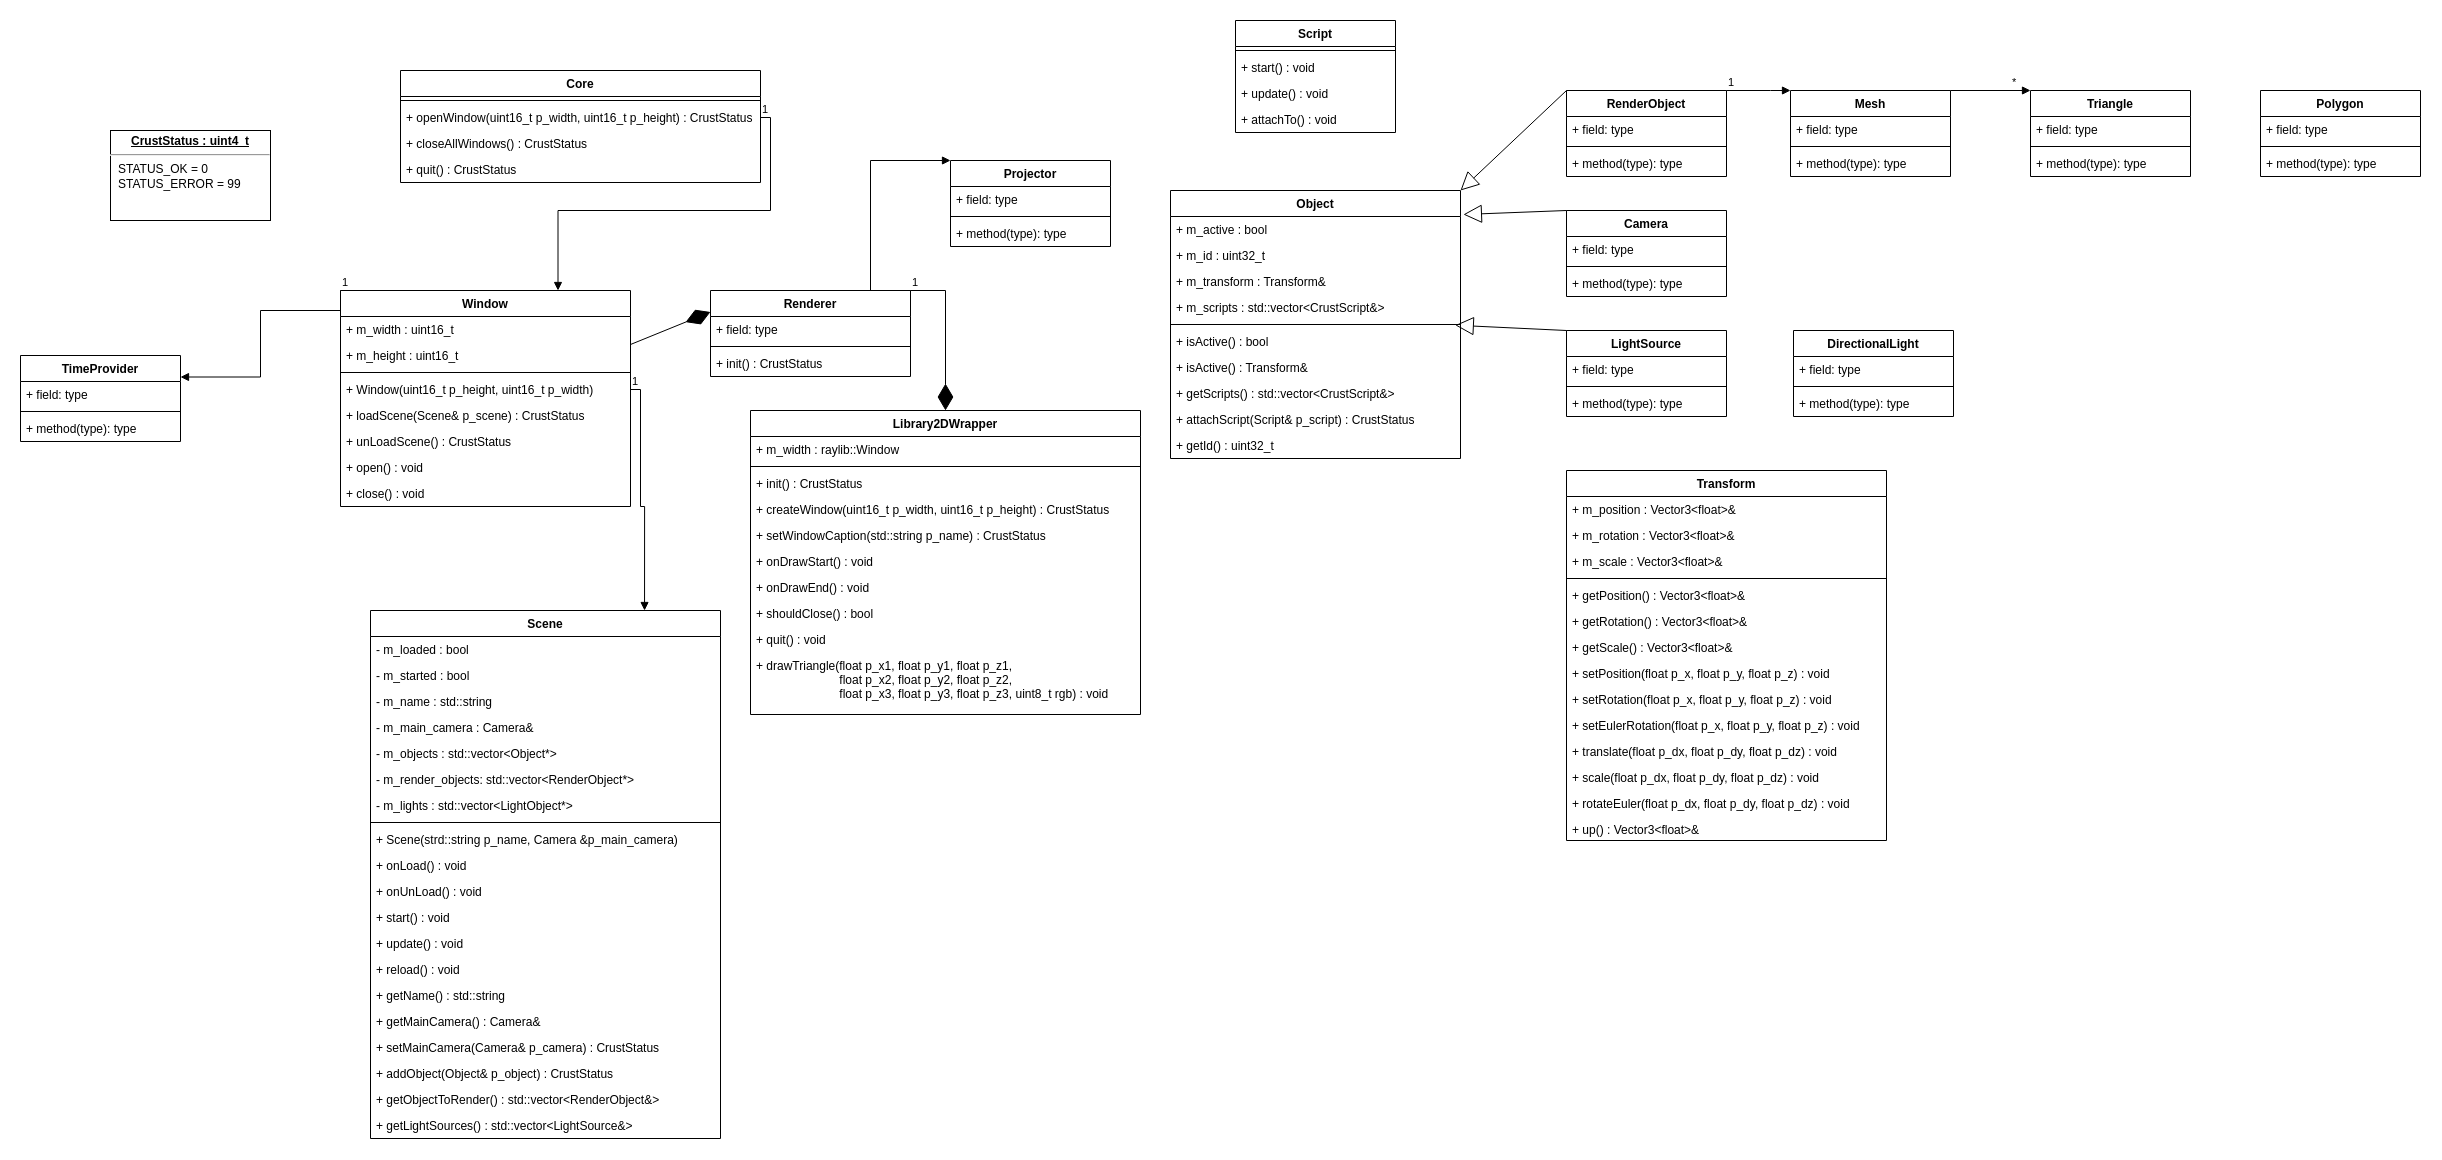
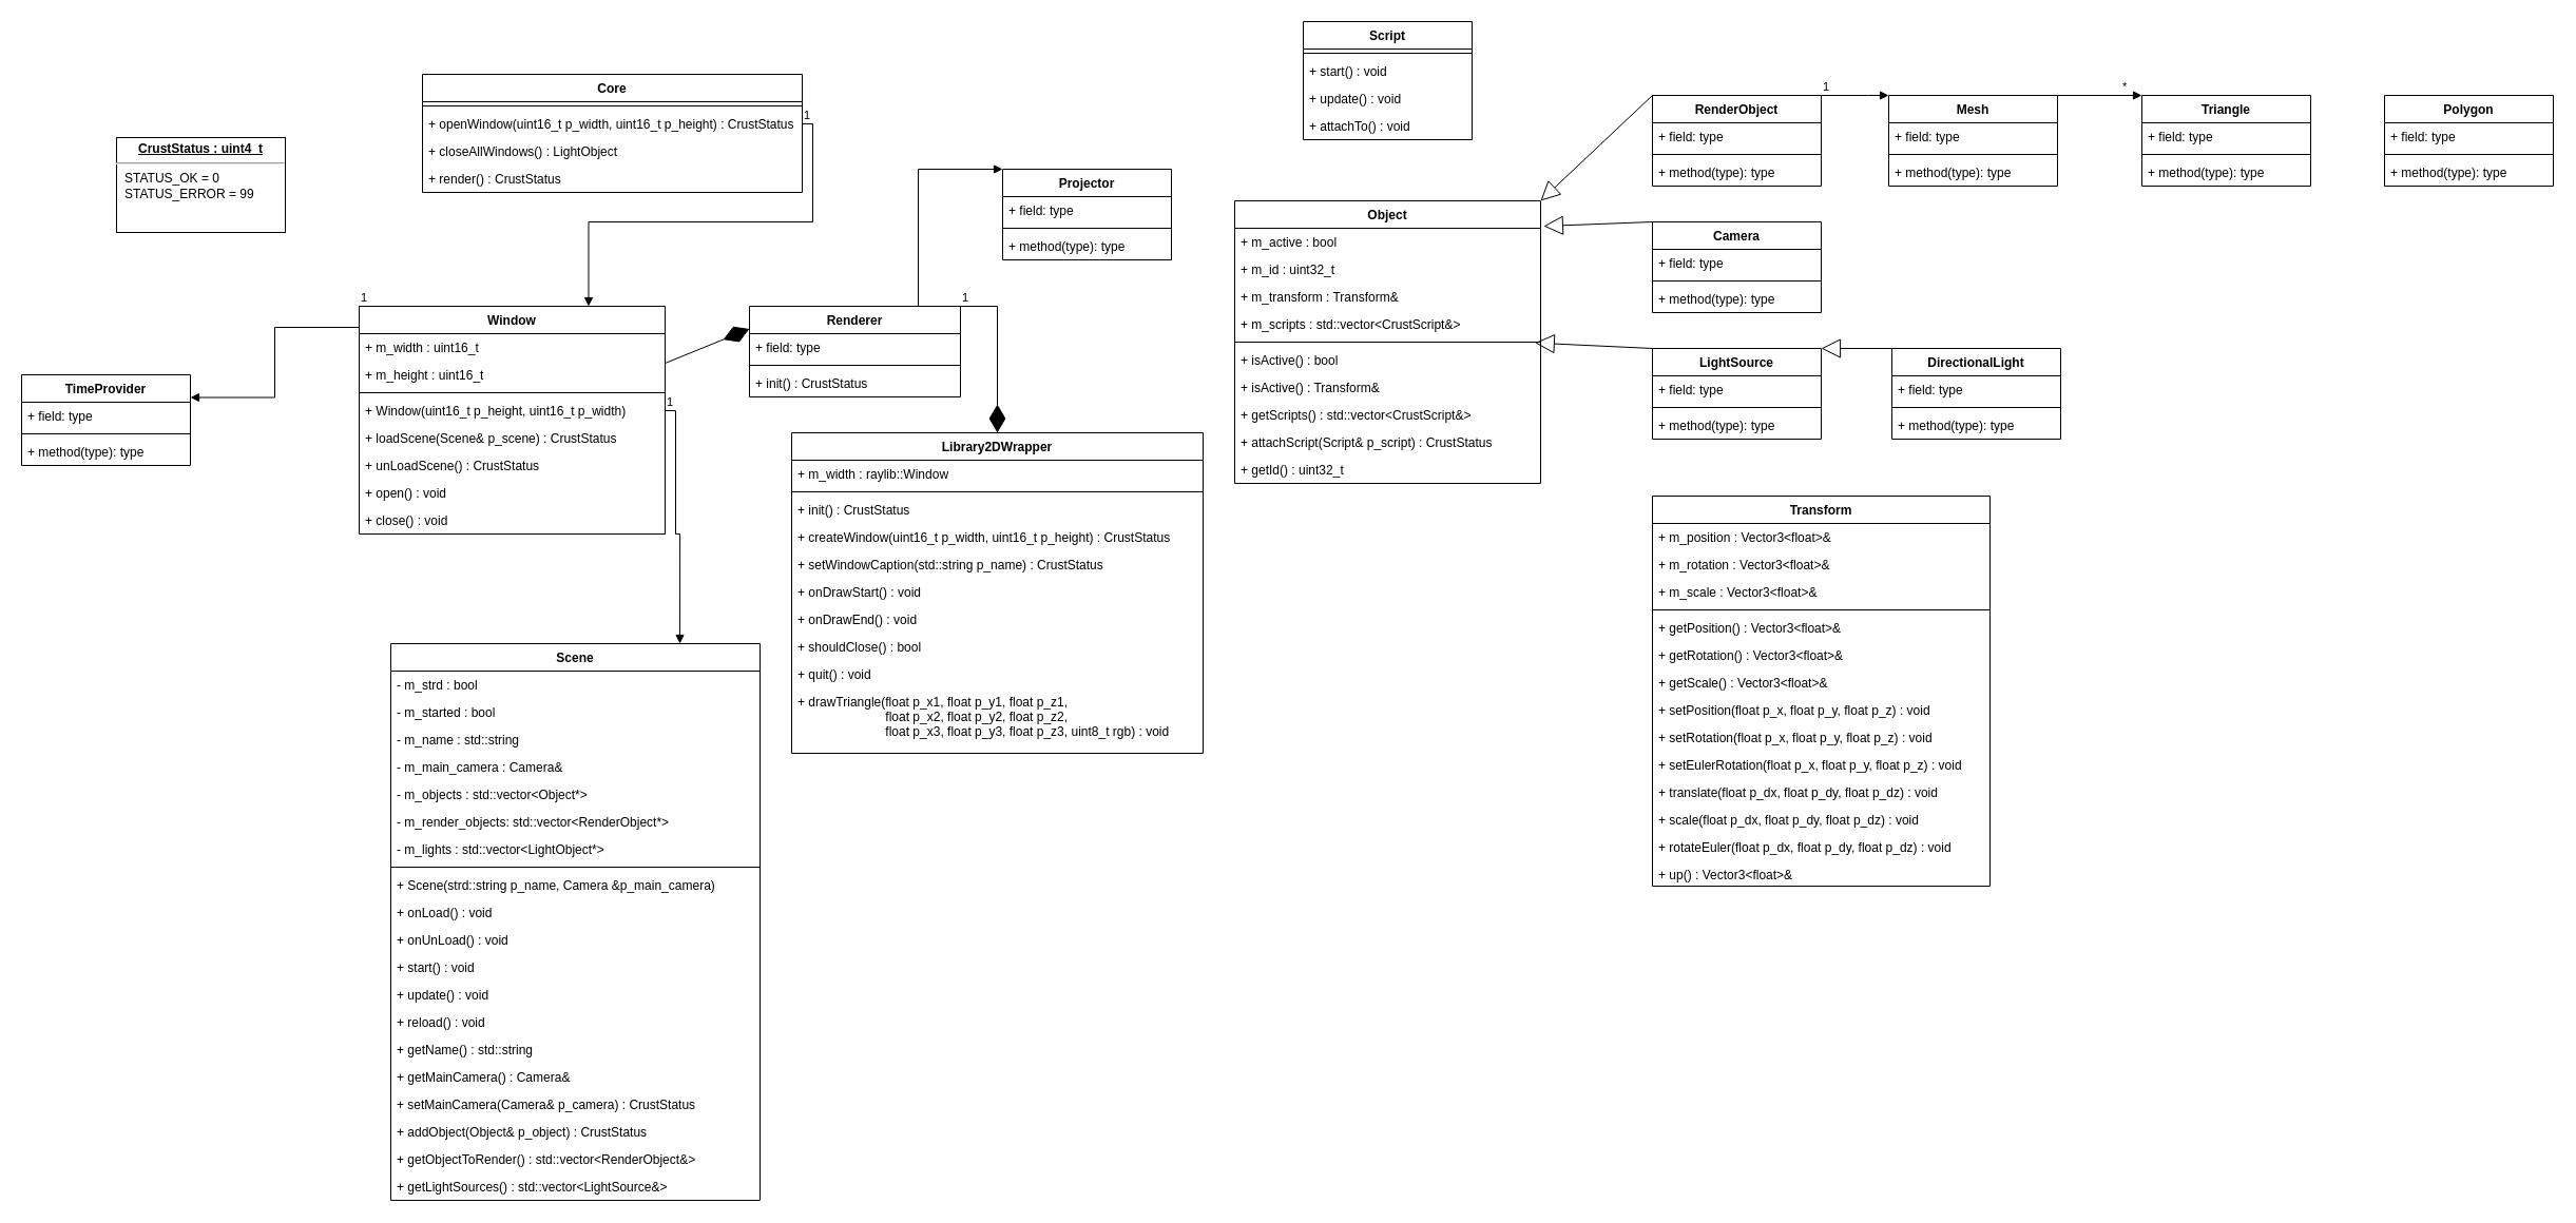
- <mxCell id="5" value="+ closeAllWindows() : CrustStatus" style="text;strokeColor=none;fillColor=none;align=left;verticalAlign=top;spacingLeft=4;spacingRight=4;overflow=hidden;rotatable=0;points=[[0,0.5],[1,0.5]];portConstraint=eastwest;" parent="2" vertex="1"><mxGeometry y="60" width="360" height="26" as="geometry" /></mxCell>
+ <mxCell id="5" value="+ closeAllWindows() : LightObject" style="text;strokeColor=none;fillColor=none;align=left;verticalAlign=top;spacingLeft=4;spacingRight=4;overflow=hidden;rotatable=0;points=[[0,0.5],[1,0.5]];portConstraint=eastwest;" parent="2" vertex="1"><mxGeometry y="60" width="360" height="26" as="geometry" /></mxCell>
- <mxCell id="6" value="+ quit() : CrustStatus" style="text;strokeColor=none;fillColor=none;align=left;verticalAlign=top;spacingLeft=4;spacingRight=4;overflow=hidden;rotatable=0;points=[[0,0.5],[1,0.5]];portConstraint=eastwest;" parent="2" vertex="1"><mxGeometry y="86" width="360" height="26" as="geometry" /></mxCell>
+ <mxCell id="6" value="+ render() : CrustStatus" style="text;strokeColor=none;fillColor=none;align=left;verticalAlign=top;spacingLeft=4;spacingRight=4;overflow=hidden;rotatable=0;points=[[0,0.5],[1,0.5]];portConstraint=eastwest;" parent="2" vertex="1"><mxGeometry y="86" width="360" height="26" as="geometry" /></mxCell>
+ <mxCell id="88" value="" style="endArrow=block;endSize=16;endFill=0;html=1;rounded=0;entryX=1;entryY=0;entryDx=0;entryDy=0;exitX=0;exitY=0;exitDx=0;exitDy=0;" parent="1" source="75" target="71" edge="1"><mxGeometry width="160" relative="1" as="geometry"><mxPoint x="1576" y="340" as="sourcePoint" /><mxPoint x="1453.12" y="156.724" as="targetPoint" /></mxGeometry></mxCell>
- <mxCell id="32" value="- m_loaded : bool&#10;" style="text;strokeColor=none;fillColor=none;align=left;verticalAlign=top;spacingLeft=4;spacingRight=4;overflow=hidden;rotatable=0;points=[[0,0.5],[1,0.5]];portConstraint=eastwest;" parent="31" vertex="1"><mxGeometry y="26" width="350" height="26" as="geometry" /></mxCell>
+ <mxCell id="32" value="- m_strd : bool&#10;" style="text;strokeColor=none;fillColor=none;align=left;verticalAlign=top;spacingLeft=4;spacingRight=4;overflow=hidden;rotatable=0;points=[[0,0.5],[1,0.5]];portConstraint=eastwest;" parent="31" vertex="1"><mxGeometry y="26" width="350" height="26" as="geometry" /></mxCell>
